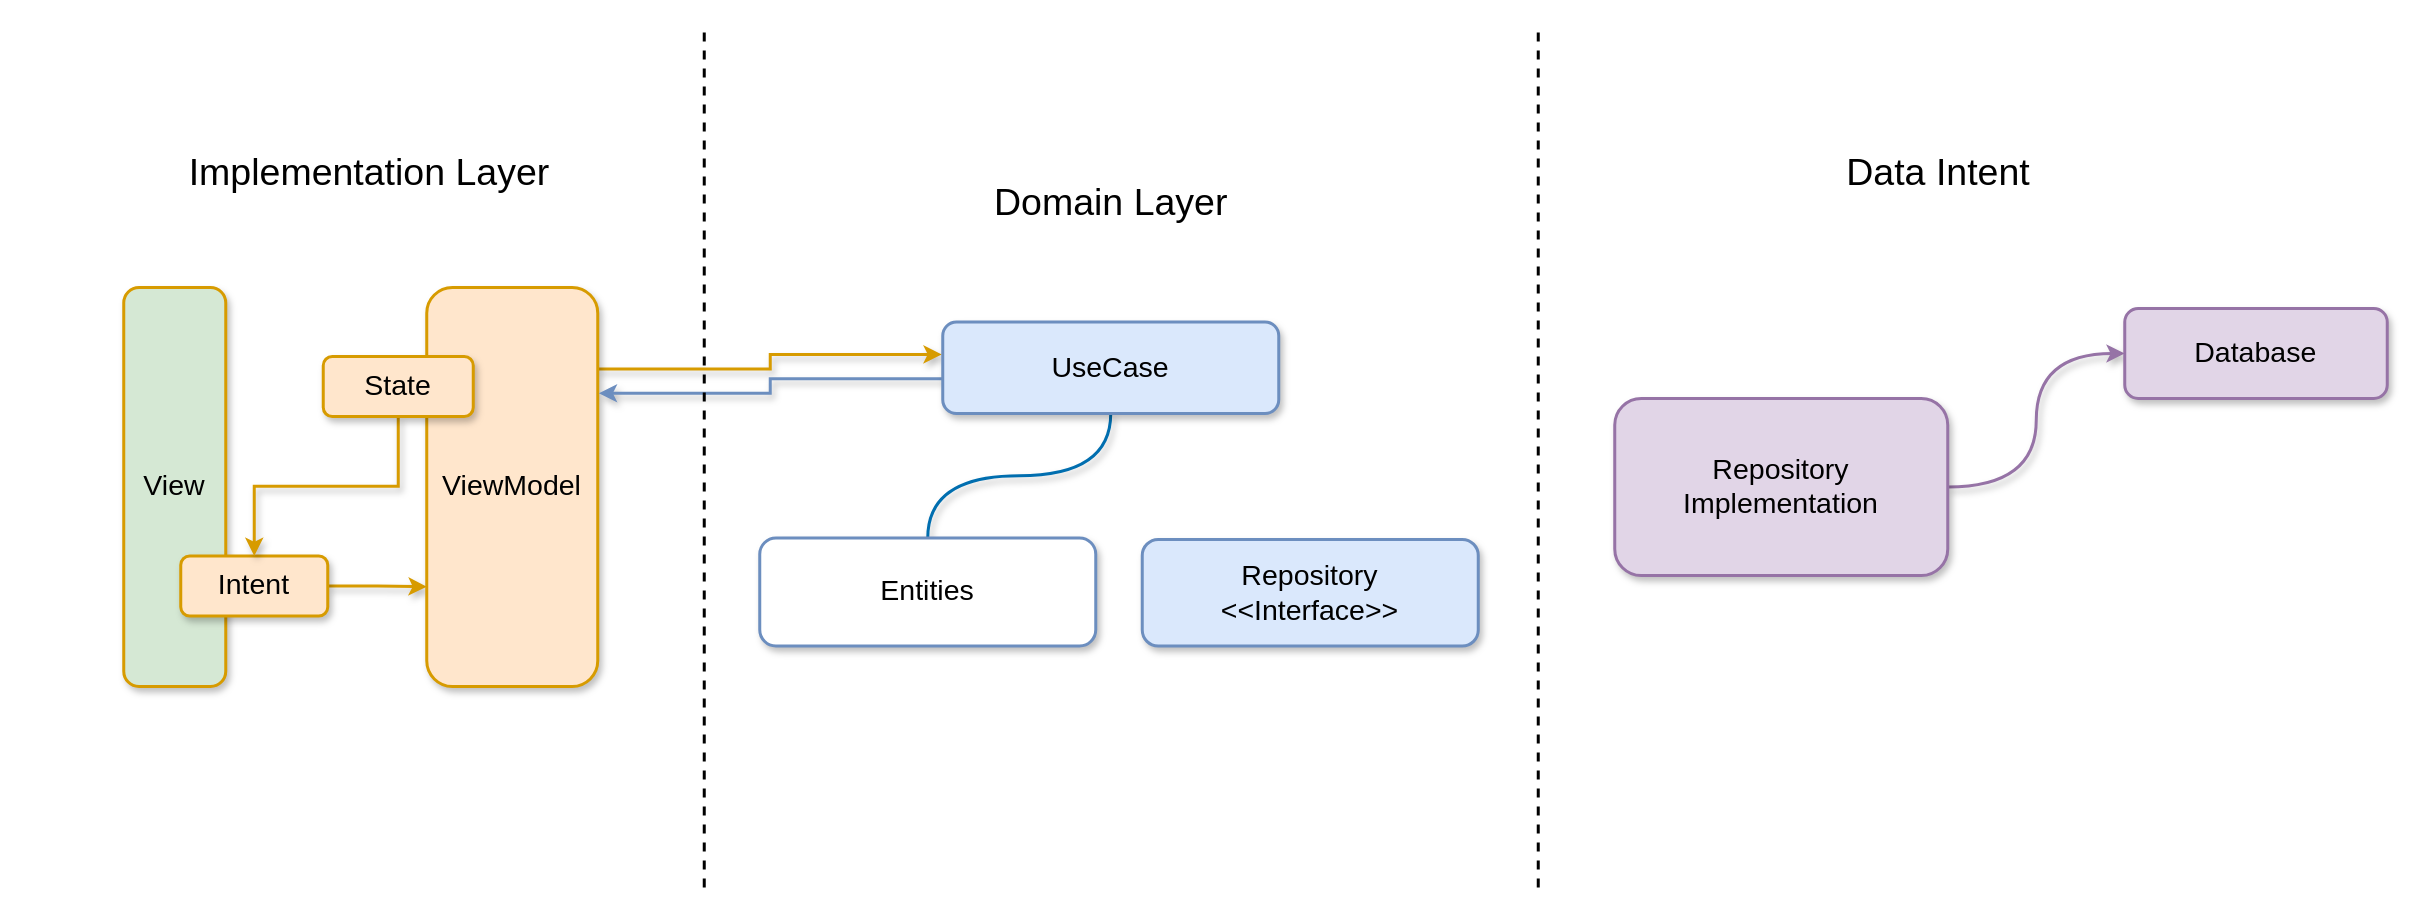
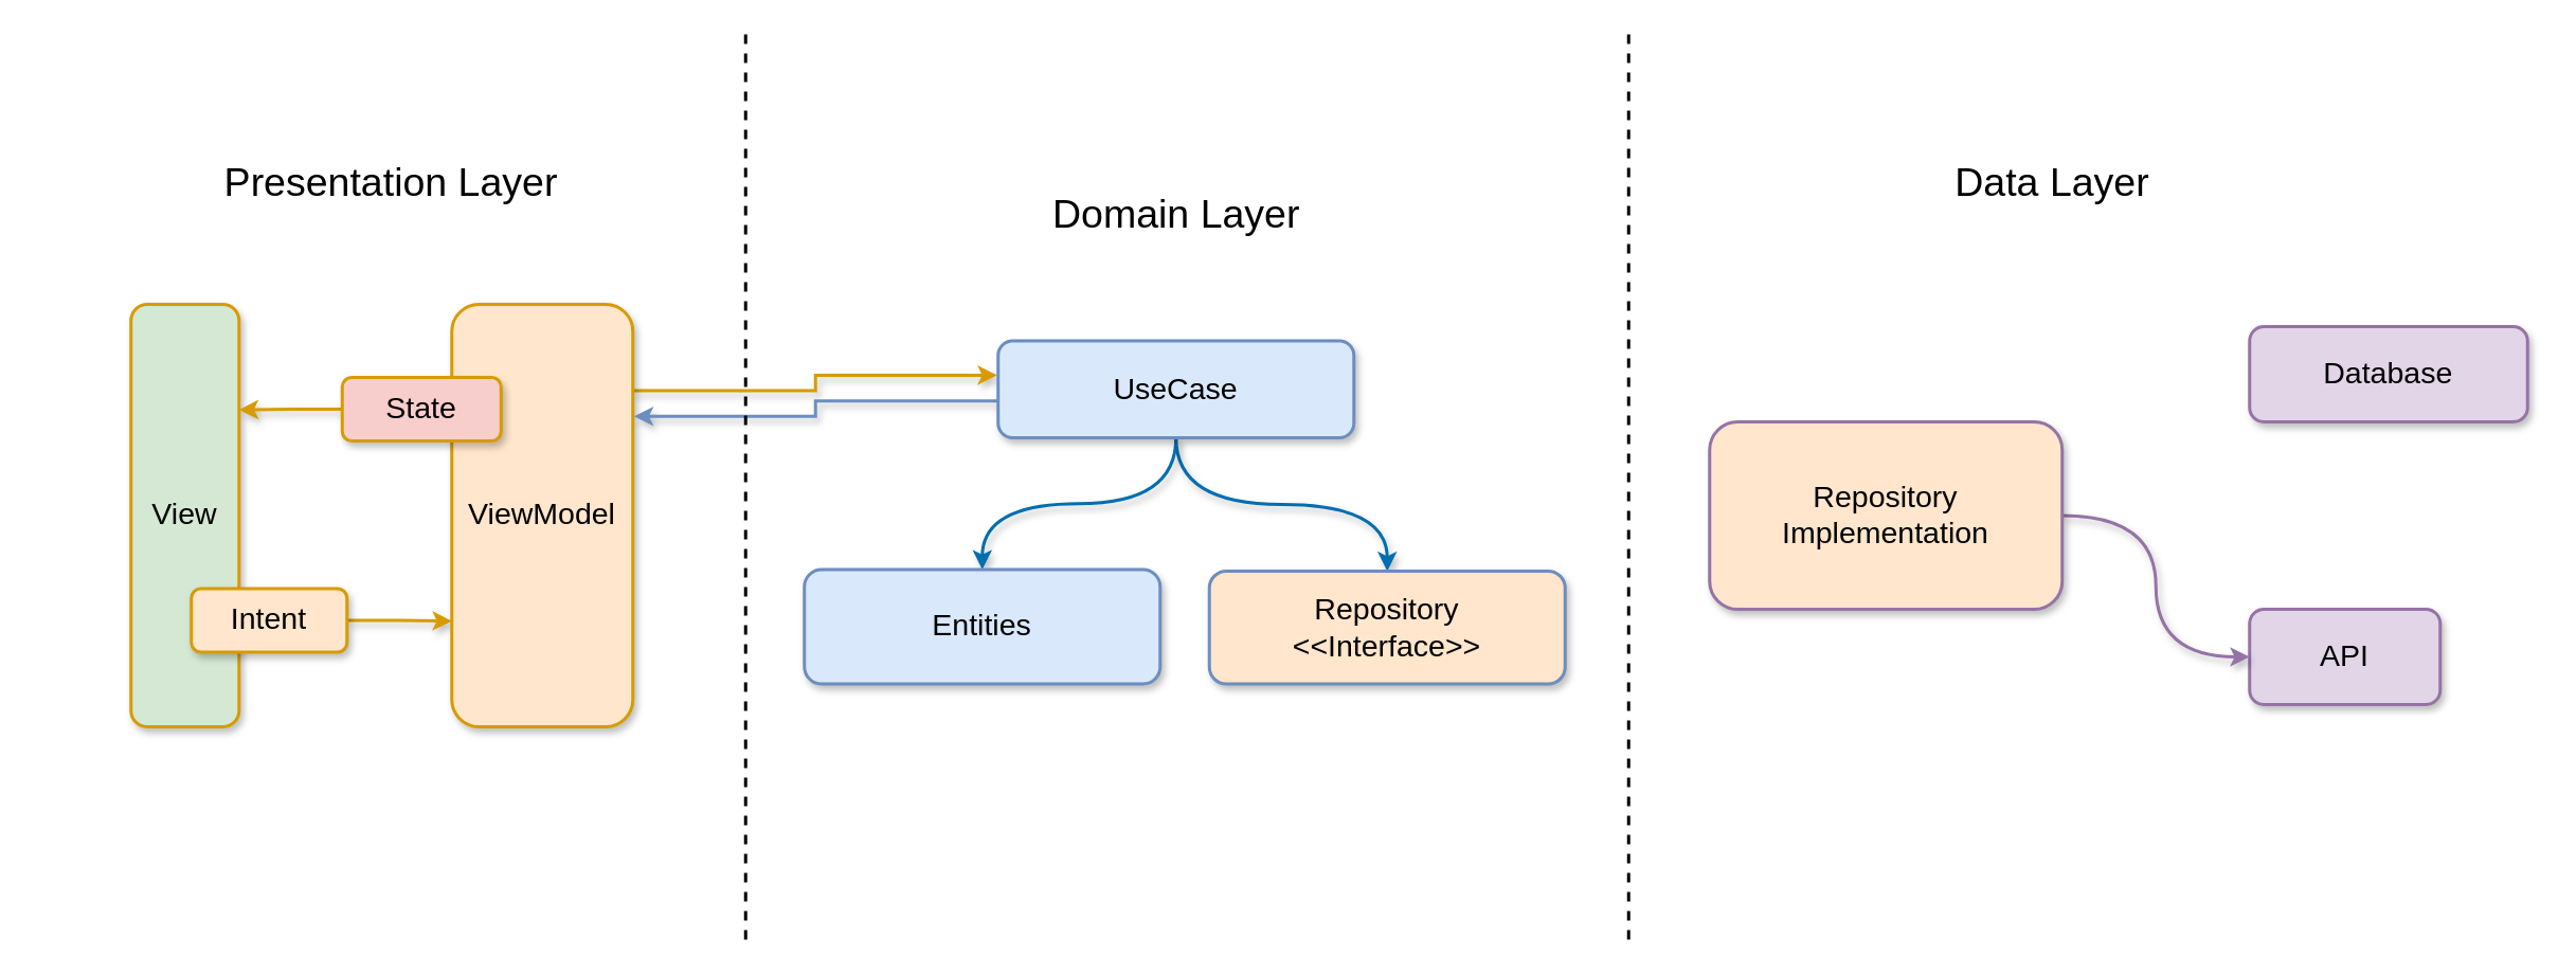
- <mxCell id="18" value="&lt;font style=&quot;font-size: 25px;&quot;&gt;&amp;nbsp;&lt;font&gt;Implementation Layer&amp;nbsp; &lt;br&gt;&lt;/font&gt;&lt;/font&gt;" style="text;html=1;align=center;verticalAlign=middle;whiteSpace=wrap;rounded=0;" parent="1" vertex="1"><mxGeometry x="76" y="98" width="340" height="30" as="geometry" /></mxCell>
+ <mxCell id="18" value="&lt;font style=&quot;font-size: 25px;&quot;&gt;&amp;nbsp;&lt;font&gt;Presentation Layer&amp;nbsp; &lt;br&gt;&lt;/font&gt;&lt;/font&gt;" style="text;html=1;align=center;verticalAlign=middle;whiteSpace=wrap;rounded=0;" parent="1" vertex="1"><mxGeometry x="76" y="98" width="340" height="30" as="geometry" /></mxCell>
- <mxCell id="20" value="&lt;font style=&quot;font-size: 25px;&quot;&gt;&lt;span&gt;Data Intent&lt;/span&gt;&lt;/font&gt;" style="text;html=1;align=center;verticalAlign=middle;whiteSpace=wrap;rounded=0;" parent="1" vertex="1"><mxGeometry x="1172" y="98" width="240" height="30" as="geometry" /></mxCell>
+ <mxCell id="20" value="&lt;font style=&quot;font-size: 25px;&quot;&gt;&lt;span&gt;Data Layer&lt;/span&gt;&lt;/font&gt;" style="text;html=1;align=center;verticalAlign=middle;whiteSpace=wrap;rounded=0;" parent="1" vertex="1"><mxGeometry x="1172" y="98" width="240" height="30" as="geometry" /></mxCell>
- <mxCell id="15" value="&lt;span&gt;State&lt;/span&gt;" style="whiteSpace=wrap;html=1;rounded=1;glass=0;shadow=1;labelBackgroundColor=none;fontFamily=Helvetica;fillColor=#ffe6cc;strokeColor=#d79b00;fontStyle=0;fontSize=19;strokeWidth=2;" parent="1" vertex="1"><mxGeometry x="215" y="237" width="100" height="40" as="geometry" /></mxCell>
+ <mxCell id="15" value="&lt;span&gt;State&lt;/span&gt;" style="whiteSpace=wrap;html=1;rounded=1;glass=0;shadow=1;labelBackgroundColor=none;fontFamily=Helvetica;fillColor=#f8cecc;strokeColor=#d79b00;fontStyle=0;fontSize=19;strokeWidth=2;" parent="1" vertex="1"><mxGeometry x="215" y="237" width="100" height="40" as="geometry" /></mxCell>
- <mxCell id="11" value="" style="edgeStyle=orthogonalEdgeStyle;rounded=0;orthogonalLoop=1;jettySize=auto;html=1;curved=1;labelBackgroundColor=none;shadow=1;fontFamily=Helvetica;fillColor=#e1d5e7;strokeColor=#9673a6;fontStyle=0;fontSize=19;strokeWidth=2;" parent="1" source="13" target="14" edge="1"><mxGeometry relative="1" as="geometry" /></mxCell>
+ <mxCell id="21" style="edgeStyle=orthogonalEdgeStyle;rounded=0;orthogonalLoop=1;jettySize=auto;html=1;exitX=0.5;exitY=1;exitDx=0;exitDy=0;fillColor=#1ba1e2;strokeColor=#006EAF;curved=1;shadow=1;strokeWidth=2;" parent="1" source="23" target="25" edge="1"><mxGeometry relative="1" as="geometry" /></mxCell>
- <mxCell id="7" style="edgeStyle=orthogonalEdgeStyle;rounded=0;orthogonalLoop=1;jettySize=auto;html=1;labelBackgroundColor=none;shadow=1;fontFamily=Helvetica;fillColor=#ffe6cc;strokeColor=#d79b00;fontStyle=0;fontSize=19;strokeWidth=2;" parent="1" source="15" target="6" edge="1"><mxGeometry relative="1" as="geometry" /></mxCell>
+ <mxCell id="7" style="edgeStyle=orthogonalEdgeStyle;rounded=0;orthogonalLoop=1;jettySize=auto;html=1;entryX=1;entryY=0.25;entryDx=0;entryDy=0;labelBackgroundColor=none;shadow=1;fontFamily=Helvetica;fillColor=#ffe6cc;strokeColor=#d79b00;fontStyle=0;fontSize=19;strokeWidth=2;" parent="1" source="15" target="4" edge="1"><mxGeometry relative="1" as="geometry" /></mxCell>
- <mxCell id="13" value="&lt;span&gt;Repository Implementation&lt;/span&gt;" style="rounded=1;whiteSpace=wrap;html=1;labelBackgroundColor=none;shadow=1;fontFamily=Helvetica;fillColor=#e1d5e7;strokeColor=#9673a6;fontStyle=0;fontSize=19;strokeWidth=2;" parent="1" vertex="1"><mxGeometry x="1076" y="265" width="222" height="118" as="geometry" /></mxCell>
+ <mxCell id="13" value="&lt;span&gt;Repository Implementation&lt;/span&gt;" style="rounded=1;whiteSpace=wrap;html=1;labelBackgroundColor=none;shadow=1;fontFamily=Helvetica;fillColor=#ffe6cc;strokeColor=#9673a6;fontStyle=0;fontSize=19;strokeWidth=2;" parent="1" vertex="1"><mxGeometry x="1076" y="265" width="222" height="118" as="geometry" /></mxCell>
- <mxCell id="22" style="edgeStyle=orthogonalEdgeStyle;rounded=0;orthogonalLoop=1;jettySize=auto;html=1;exitX=0.5;exitY=1;exitDx=0;exitDy=0;curved=1;fillColor=#1ba1e2;strokeColor=#006EAF;shadow=1;strokeWidth=2;endArrow=none;" parent="1" source="23" target="24" edge="1"><mxGeometry relative="1" as="geometry" /></mxCell>
+ <mxCell id="22" style="edgeStyle=orthogonalEdgeStyle;rounded=0;orthogonalLoop=1;jettySize=auto;html=1;exitX=0.5;exitY=1;exitDx=0;exitDy=0;curved=1;fillColor=#1ba1e2;strokeColor=#006EAF;shadow=1;strokeWidth=2;" parent="1" source="23" target="24" edge="1"><mxGeometry relative="1" as="geometry" /></mxCell>
+ <mxCell id="12" value="" style="edgeStyle=orthogonalEdgeStyle;rounded=0;orthogonalLoop=1;jettySize=auto;html=1;curved=1;labelBackgroundColor=none;shadow=1;fontFamily=Helvetica;fillColor=#e1d5e7;strokeColor=#9673a6;fontStyle=0;fontSize=19;strokeWidth=2;" parent="1" source="13" target="3" edge="1"><mxGeometry relative="1" as="geometry" /></mxCell>
- <mxCell id="24" value="Entities" style="rounded=1;whiteSpace=wrap;html=1;labelBackgroundColor=none;shadow=1;fontFamily=Helvetica;fillColor=#ffffff;strokeColor=#6c8ebf;fontStyle=0;fontSize=19;strokeWidth=2;" parent="1" vertex="1"><mxGeometry x="506" y="358" width="224" height="72" as="geometry" /></mxCell>
+ <mxCell id="24" value="Entities" style="rounded=1;whiteSpace=wrap;html=1;labelBackgroundColor=none;shadow=1;fontFamily=Helvetica;fillColor=#dae8fc;strokeColor=#6c8ebf;fontStyle=0;fontSize=19;strokeWidth=2;" parent="1" vertex="1"><mxGeometry x="506" y="358" width="224" height="72" as="geometry" /></mxCell>
- <mxCell id="25" value="&lt;div&gt;&lt;span&gt;Repository&lt;/span&gt;&lt;/div&gt;&lt;div&gt;&lt;span&gt;&amp;lt;&amp;lt;Interface&amp;gt;&amp;gt;&lt;br&gt;&lt;/span&gt;&lt;/div&gt;" style="rounded=1;whiteSpace=wrap;html=1;labelBackgroundColor=none;shadow=1;fontFamily=Helvetica;fillColor=#dae8fc;strokeColor=#6c8ebf;fontStyle=0;fontSize=19;strokeWidth=2;" parent="1" vertex="1"><mxGeometry x="761" y="359" width="224" height="71" as="geometry" /></mxCell>
+ <mxCell id="25" value="&lt;div&gt;&lt;span&gt;Repository&lt;/span&gt;&lt;/div&gt;&lt;div&gt;&lt;span&gt;&amp;lt;&amp;lt;Interface&amp;gt;&amp;gt;&lt;br&gt;&lt;/span&gt;&lt;/div&gt;" style="rounded=1;whiteSpace=wrap;html=1;labelBackgroundColor=none;shadow=1;fontFamily=Helvetica;fillColor=#ffe6cc;strokeColor=#6c8ebf;fontStyle=0;fontSize=19;strokeWidth=2;" parent="1" vertex="1"><mxGeometry x="761" y="359" width="224" height="71" as="geometry" /></mxCell>
+ <mxCell id="3" value="&lt;span&gt;API&lt;/span&gt;" style="whiteSpace=wrap;html=1;rounded=1;labelBackgroundColor=none;shadow=1;fontFamily=Helvetica;fillColor=#e1d5e7;strokeColor=#9673a6;fontStyle=0;fontSize=19;strokeWidth=2;" parent="1" vertex="1"><mxGeometry x="1416" y="383" width="120" height="60" as="geometry" /></mxCell>
